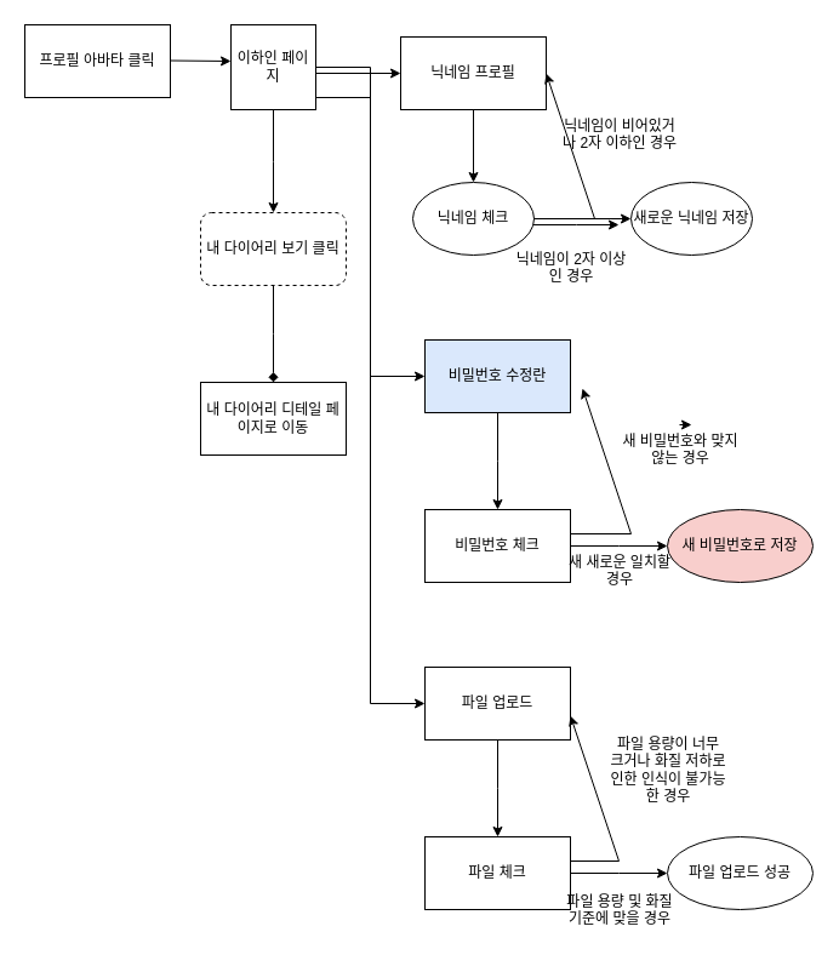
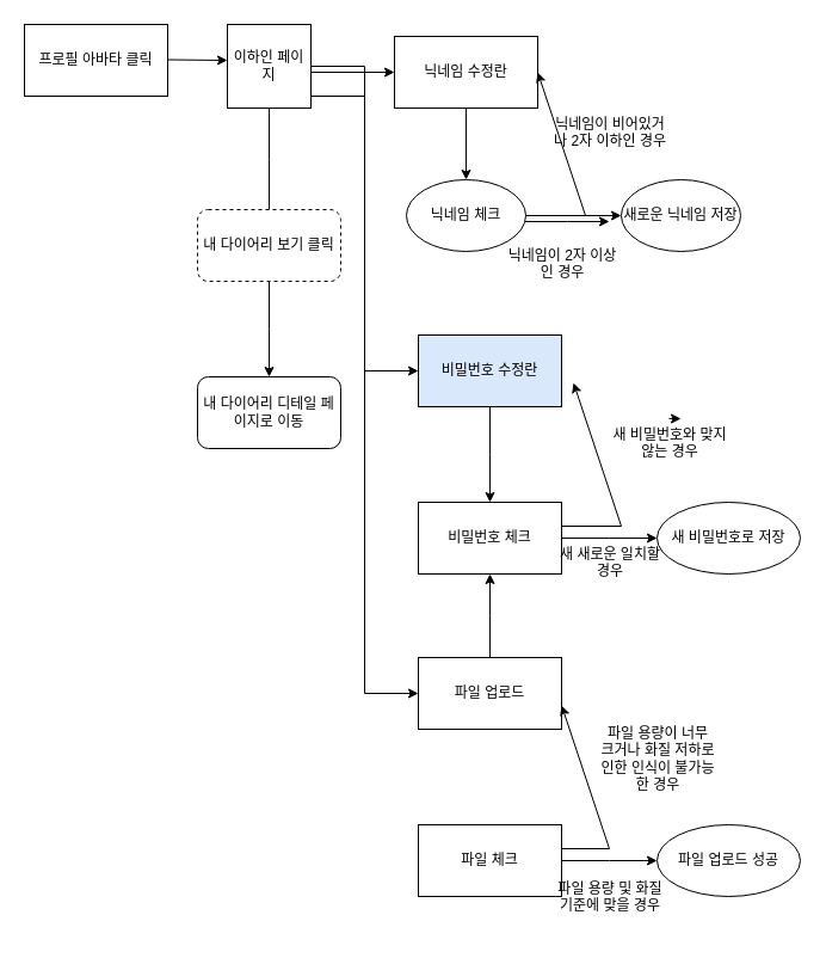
- <mxCell id="8" value="닉네임 프로필" style="rounded=0;whiteSpace=wrap;html=1;" vertex="1" parent="1"><mxGeometry x="330" y="30" width="120" height="60" as="geometry" /></mxCell>
+ <mxCell id="8" value="닉네임 수정란" style="rounded=0;whiteSpace=wrap;html=1;" vertex="1" parent="1"><mxGeometry x="330" y="30" width="120" height="60" as="geometry" /></mxCell>
- <mxCell id="5" value="" style="edgeStyle=elbowEdgeStyle;rounded=0;orthogonalLoop=1;jettySize=auto;elbow=vertical;html=1;" edge="1" parent="1" source="6" target="30"><mxGeometry relative="1" as="geometry" /></mxCell>
+ <mxCell id="5" value="" style="edgeStyle=elbowEdgeStyle;rounded=0;orthogonalLoop=1;jettySize=auto;elbow=vertical;html=1;endArrow=none;" edge="1" parent="1" source="6" target="30"><mxGeometry relative="1" as="geometry" /></mxCell>
- <mxCell id="29" value="" style="edgeStyle=elbowEdgeStyle;rounded=0;orthogonalLoop=1;jettySize=auto;elbow=vertical;html=1;endArrow=diamond;" edge="1" parent="1" source="30" target="37"><mxGeometry relative="1" as="geometry" /></mxCell>
+ <mxCell id="29" value="" style="edgeStyle=elbowEdgeStyle;rounded=0;orthogonalLoop=1;jettySize=auto;elbow=vertical;html=1;" edge="1" parent="1" source="30" target="37"><mxGeometry relative="1" as="geometry" /></mxCell>
- <mxCell id="37" value="내 다이어리 디테일 페이지로 이동" style="whiteSpace=wrap;html=1;rounded=0;" vertex="1" parent="1"><mxGeometry x="165" y="315" width="120" height="60" as="geometry" /></mxCell>
+ <mxCell id="37" value="내 다이어리 디테일 페이지로 이동" style="rounded=1;whiteSpace=wrap;html=1;" vertex="1" parent="1"><mxGeometry x="165" y="315" width="120" height="60" as="geometry" /></mxCell>
- <mxCell id="31" value="새 비밀번호로 저장" style="ellipse;whiteSpace=wrap;html=1;rounded=0;fillColor=#f8cecc;" vertex="1" parent="1"><mxGeometry x="550" y="420" width="120" height="60" as="geometry" /></mxCell>
+ <mxCell id="31" value="새 비밀번호로 저장" style="ellipse;whiteSpace=wrap;html=1;rounded=0;" vertex="1" parent="1"><mxGeometry x="550" y="420" width="120" height="60" as="geometry" /></mxCell>
- <mxCell id="22" value="" style="edgeStyle=elbowEdgeStyle;rounded=0;orthogonalLoop=1;jettySize=auto;elbow=vertical;html=1;" edge="1" parent="1" source="23" target="25"><mxGeometry relative="1" as="geometry" /></mxCell>
+ <mxCell id="22" value="" style="edgeStyle=elbowEdgeStyle;rounded=0;orthogonalLoop=1;jettySize=auto;elbow=vertical;html=1;" edge="1" parent="1" source="23" target="18"><mxGeometry relative="1" as="geometry" /></mxCell>
